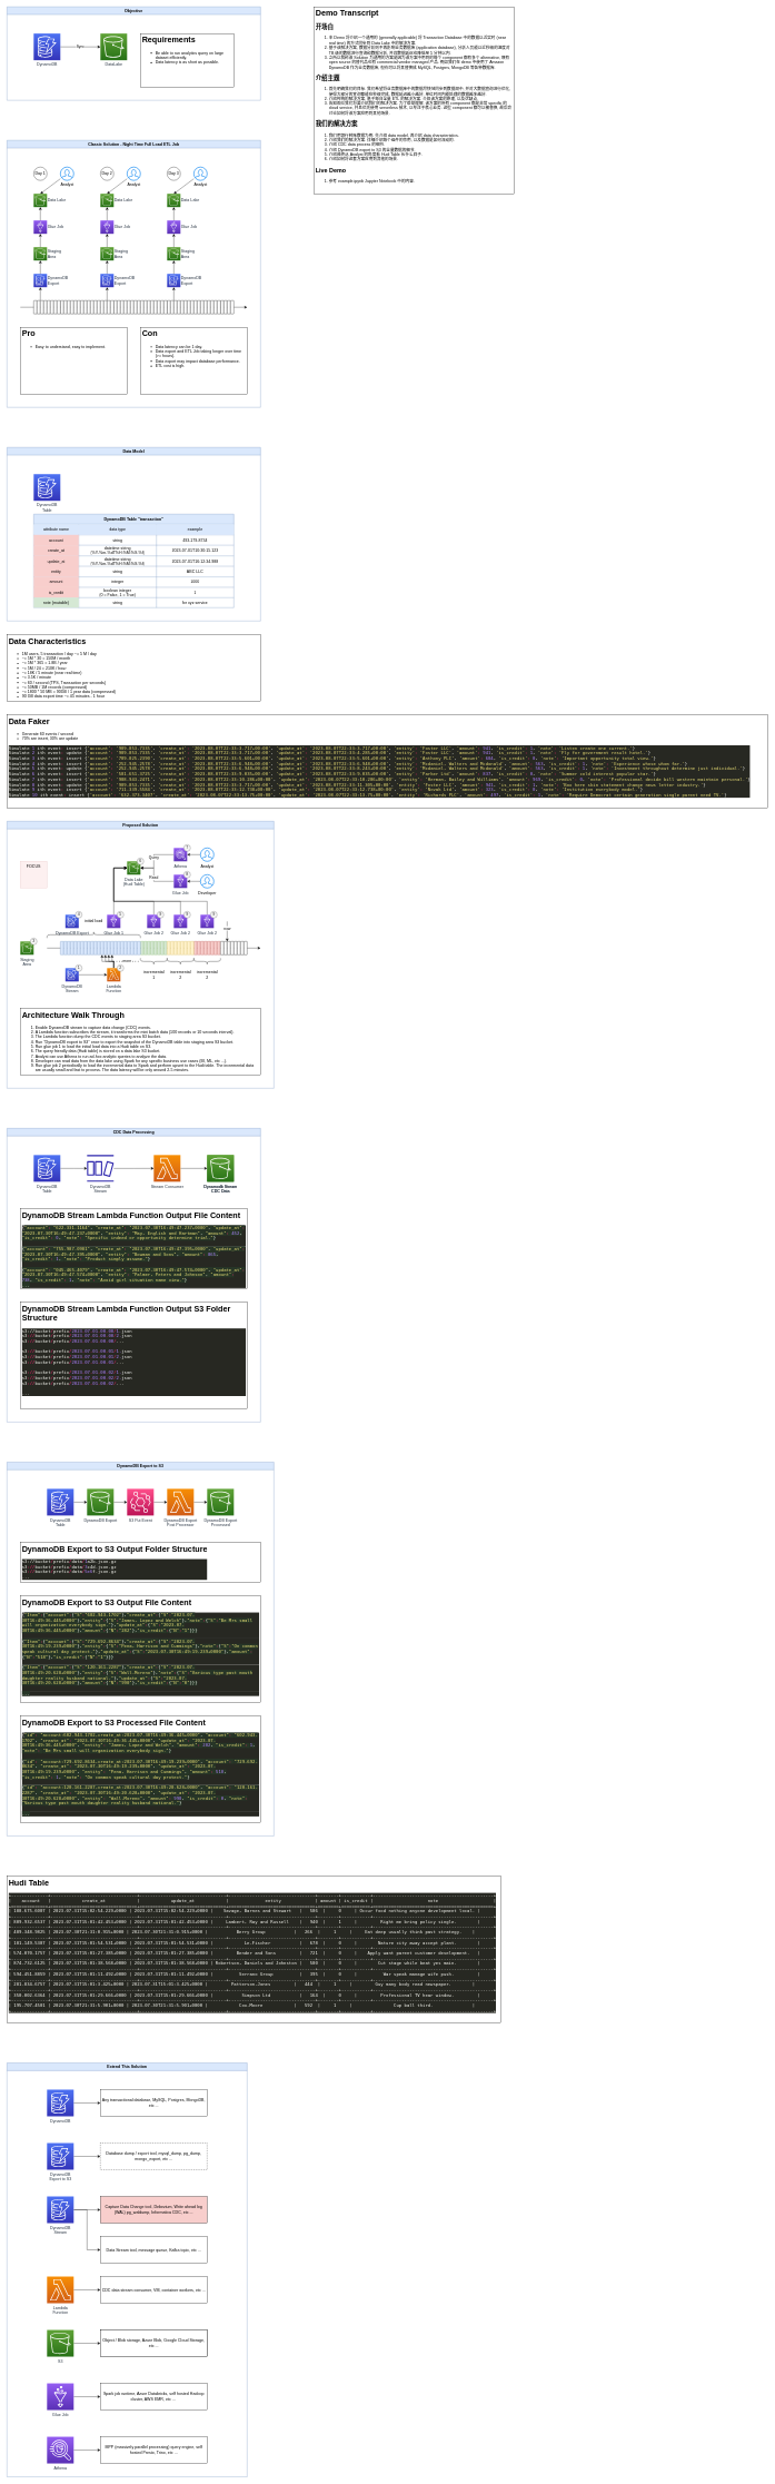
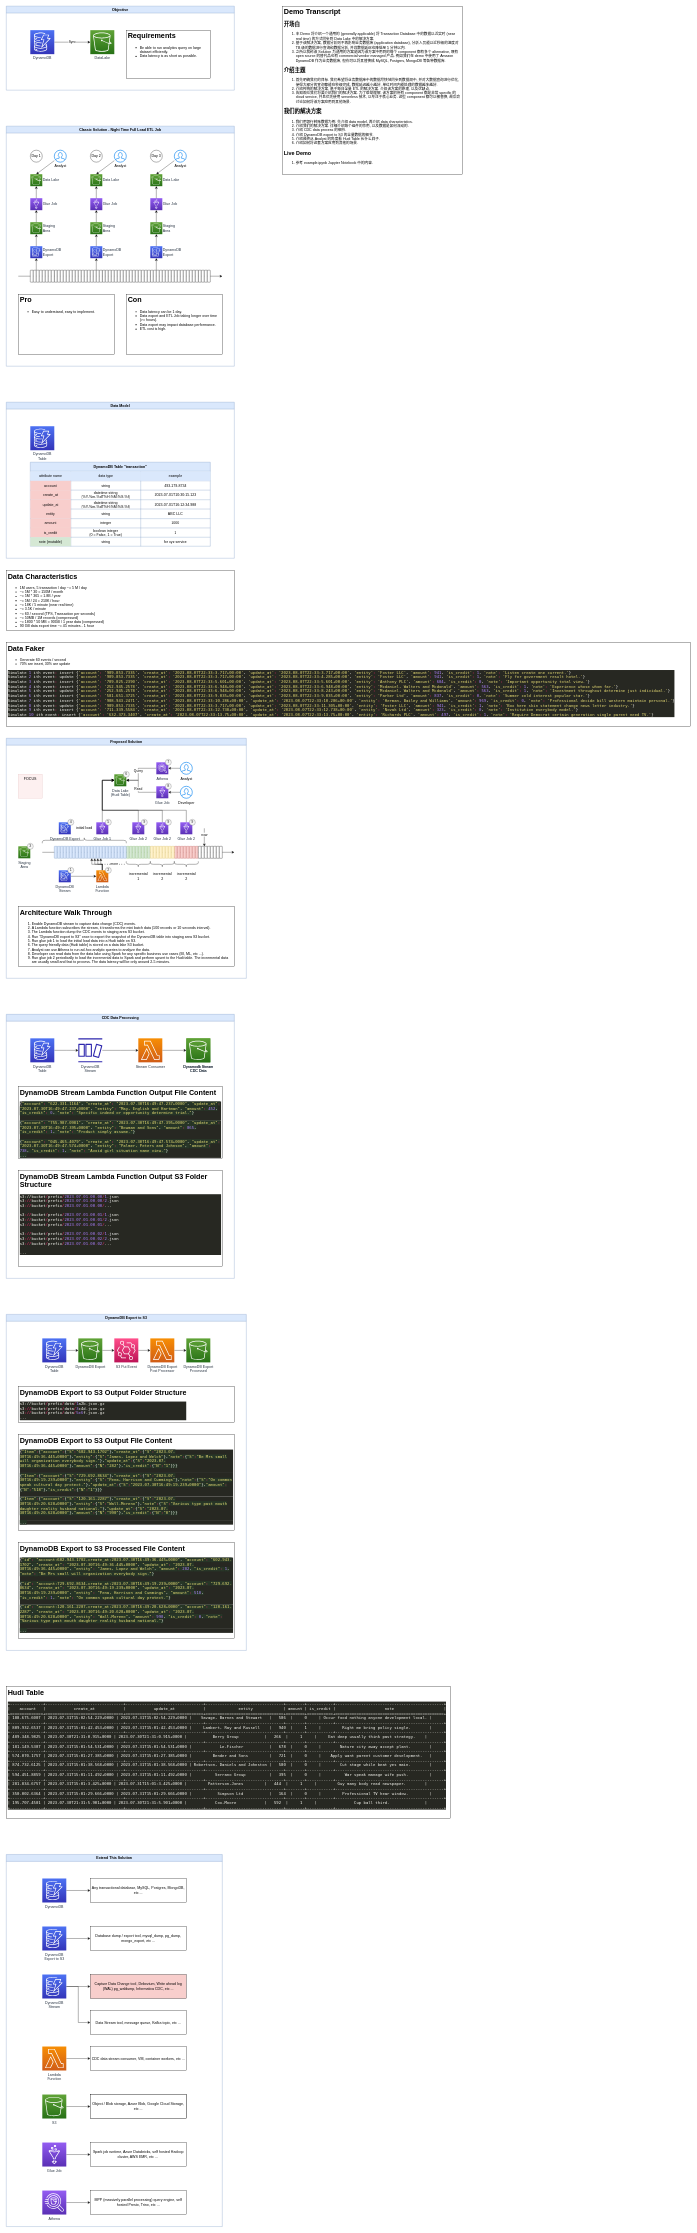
- <mxCell id="285" value="Database dump / export tool, mysql_dump, pg_dump, mongo_export, etc ..." style="rounded=0;whiteSpace=wrap;html=1;dashed=1;" parent="1" vertex="1"><mxGeometry x="300" y="6420" width="320" height="80" as="geometry" /></mxCell>
+ <mxCell id="285" value="Database dump / export tool, mysql_dump, pg_dump, mongo_export, etc ..." style="rounded=0;whiteSpace=wrap;html=1;" parent="1" vertex="1"><mxGeometry x="300" y="6420" width="320" height="80" as="geometry" /></mxCell>
